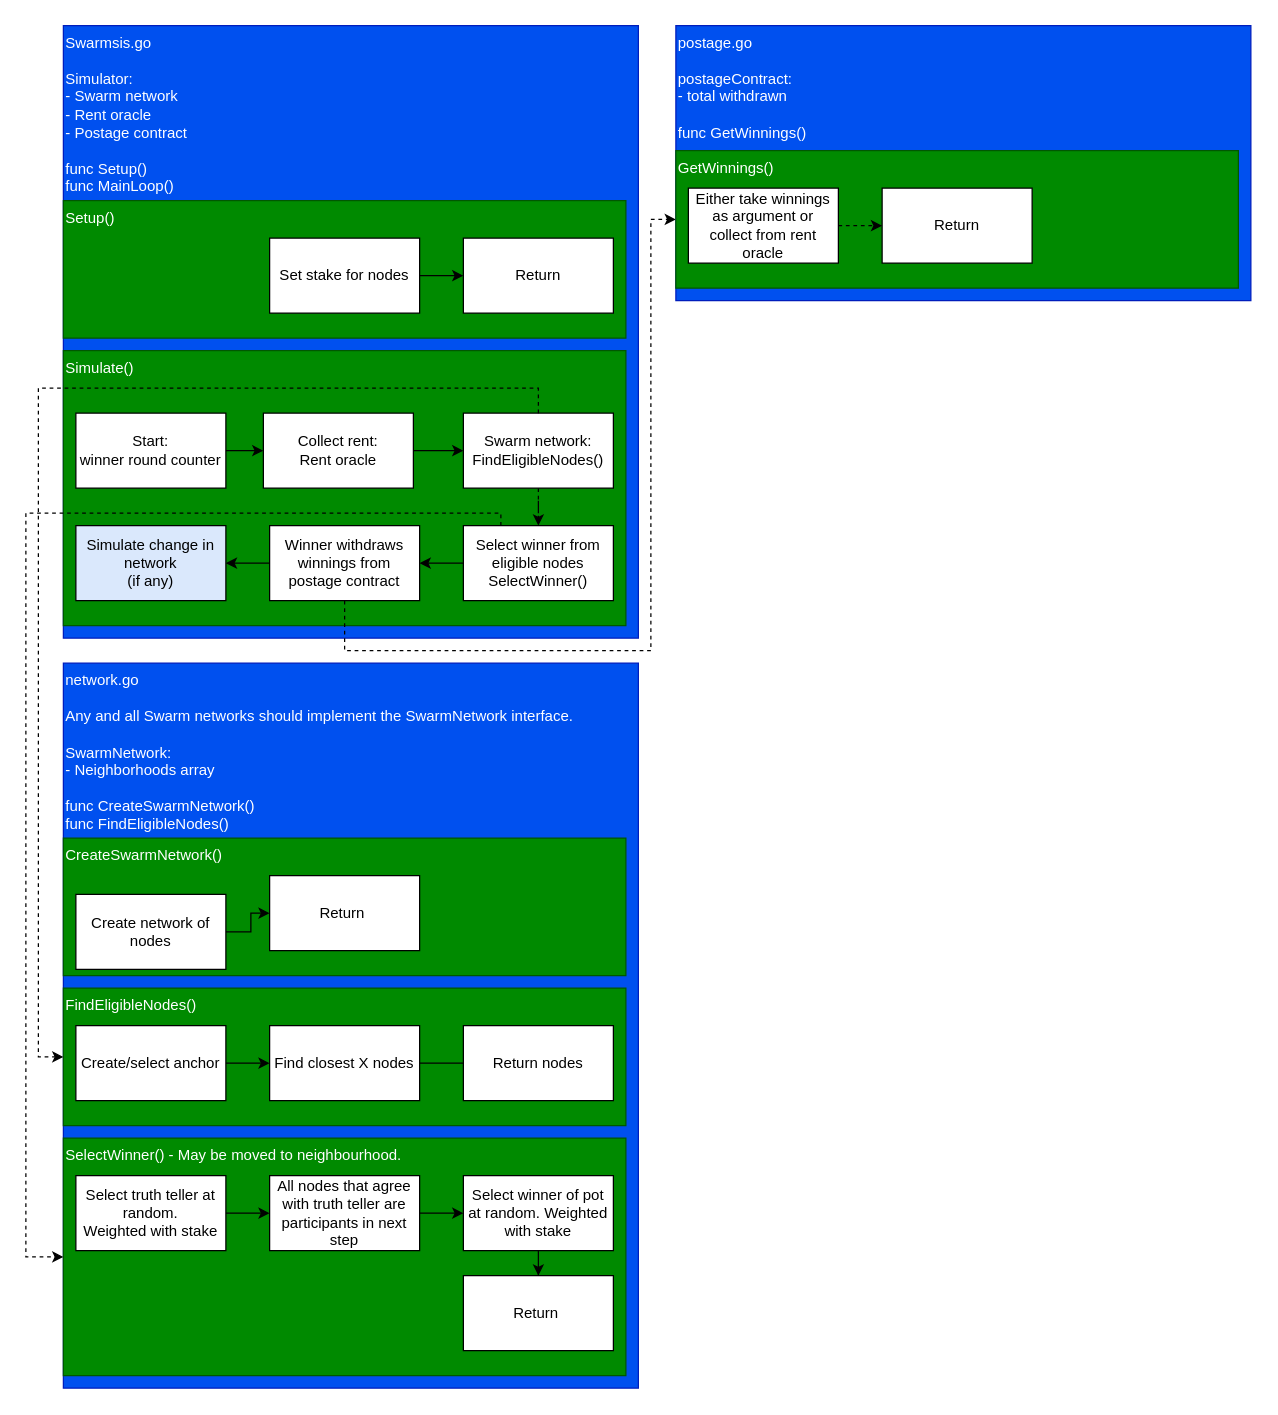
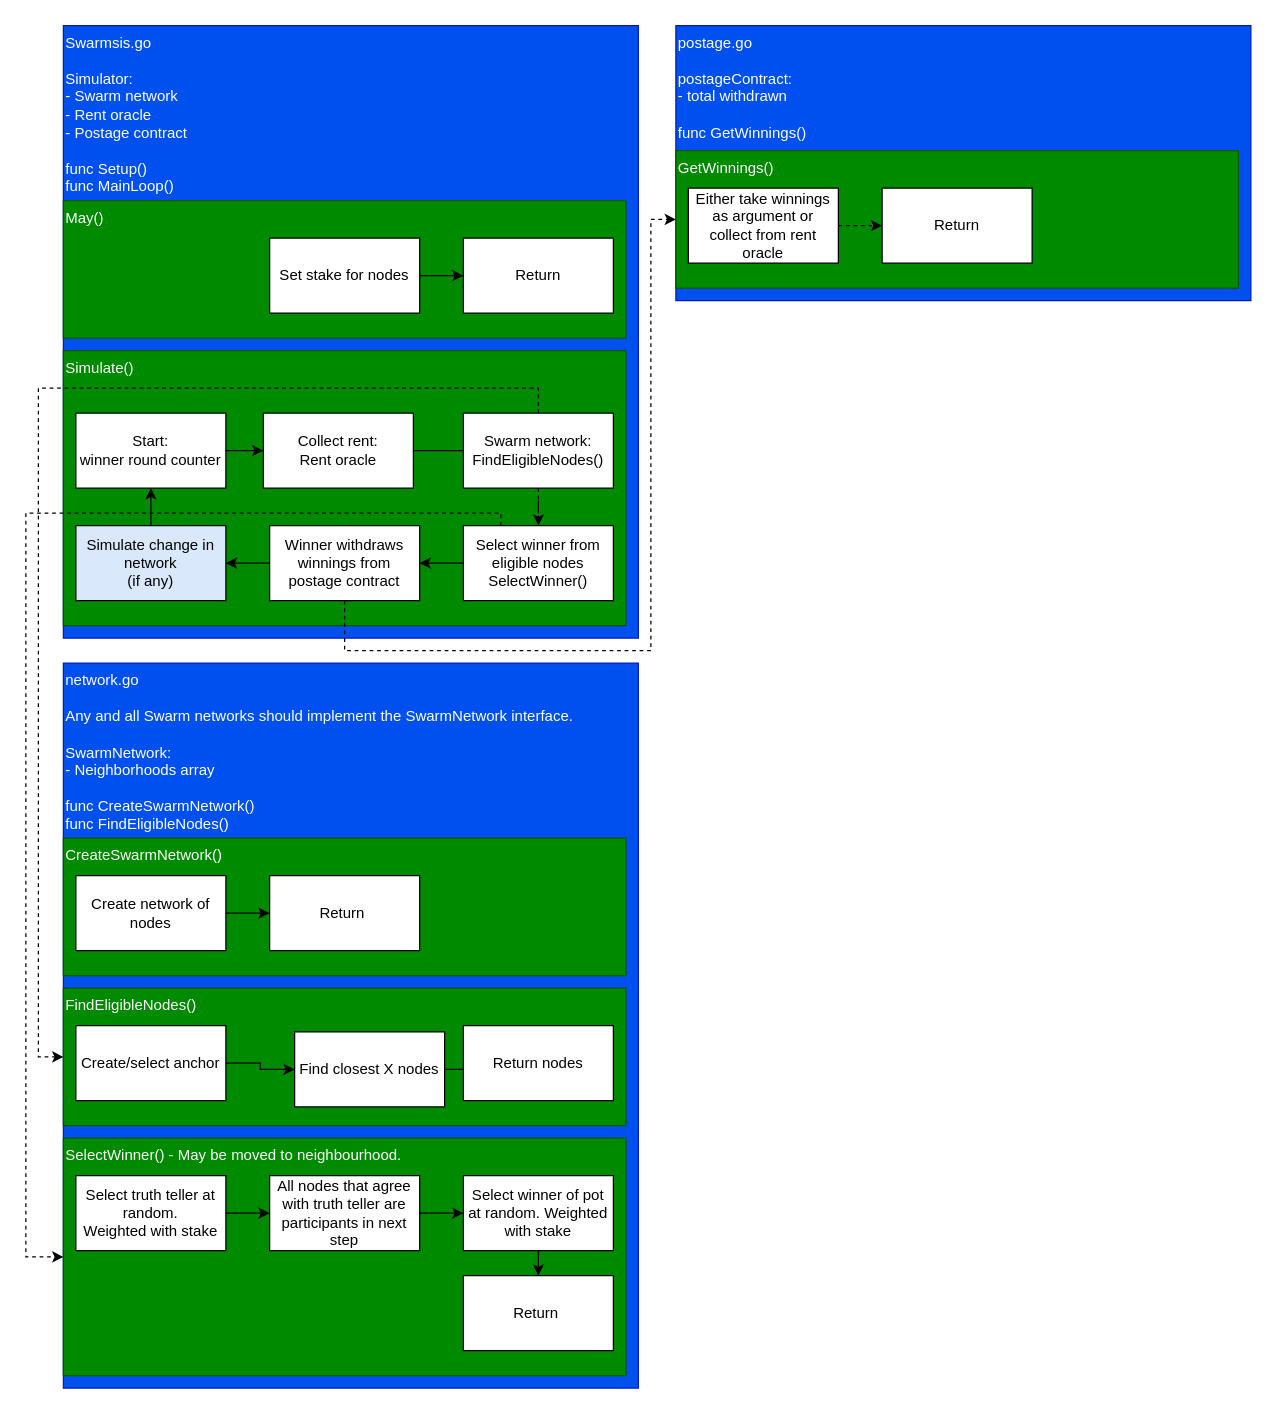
- <mxCell id="6" value="Setup()" style="rounded=0;whiteSpace=wrap;html=1;fillColor=#008a00;strokeColor=#005700;align=left;verticalAlign=top;fontColor=#ffffff;" parent="1" vertex="1"><mxGeometry y="160" width="450" height="110" as="geometry" x="50" /></mxCell>
+ <mxCell id="6" value="May()" style="rounded=0;whiteSpace=wrap;html=1;fillColor=#008a00;strokeColor=#005700;align=left;verticalAlign=top;fontColor=#ffffff;" parent="1" vertex="1"><mxGeometry y="160" width="450" height="110" as="geometry" x="50" /></mxCell>
- <mxCell id="29" style="edgeStyle=orthogonalEdgeStyle;rounded=0;orthogonalLoop=1;jettySize=auto;html=1;exitX=1;exitY=0.5;exitDx=0;exitDy=0;" parent="1" source="30" target="9" edge="1"><mxGeometry relative="1" as="geometry" /></mxCell>
+ <mxCell id="29" style="edgeStyle=orthogonalEdgeStyle;rounded=0;orthogonalLoop=1;jettySize=auto;html=1;exitX=1;exitY=0.5;exitDx=0;exitDy=0;endArrow=none;" parent="1" source="30" target="9" edge="1"><mxGeometry relative="1" as="geometry" /></mxCell>
+ <mxCell id="27" style="edgeStyle=orthogonalEdgeStyle;rounded=0;orthogonalLoop=1;jettySize=auto;html=1;exitX=0.5;exitY=0;exitDx=0;exitDy=0;" parent="1" source="28" target="5" edge="1"><mxGeometry relative="1" as="geometry" /></mxCell>
- <mxCell id="15" value="Create network of nodes" style="rounded=0;whiteSpace=wrap;html=1;" parent="1" vertex="1"><mxGeometry x="60" y="715" width="120" height="60" as="geometry" /></mxCell>
+ <mxCell id="15" value="Create network of nodes" style="rounded=0;whiteSpace=wrap;html=1;" parent="1" vertex="1"><mxGeometry x="60" y="700" width="120" height="60" as="geometry" /></mxCell>
- <mxCell id="21" value="Find closest X nodes" style="rounded=0;whiteSpace=wrap;html=1;" parent="1" vertex="1"><mxGeometry x="215" y="820" width="120" height="60" as="geometry" /></mxCell>
+ <mxCell id="21" value="Find closest X nodes" style="rounded=0;whiteSpace=wrap;html=1;" parent="1" vertex="1"><mxGeometry x="235" y="825" width="120" height="60" as="geometry" /></mxCell>
